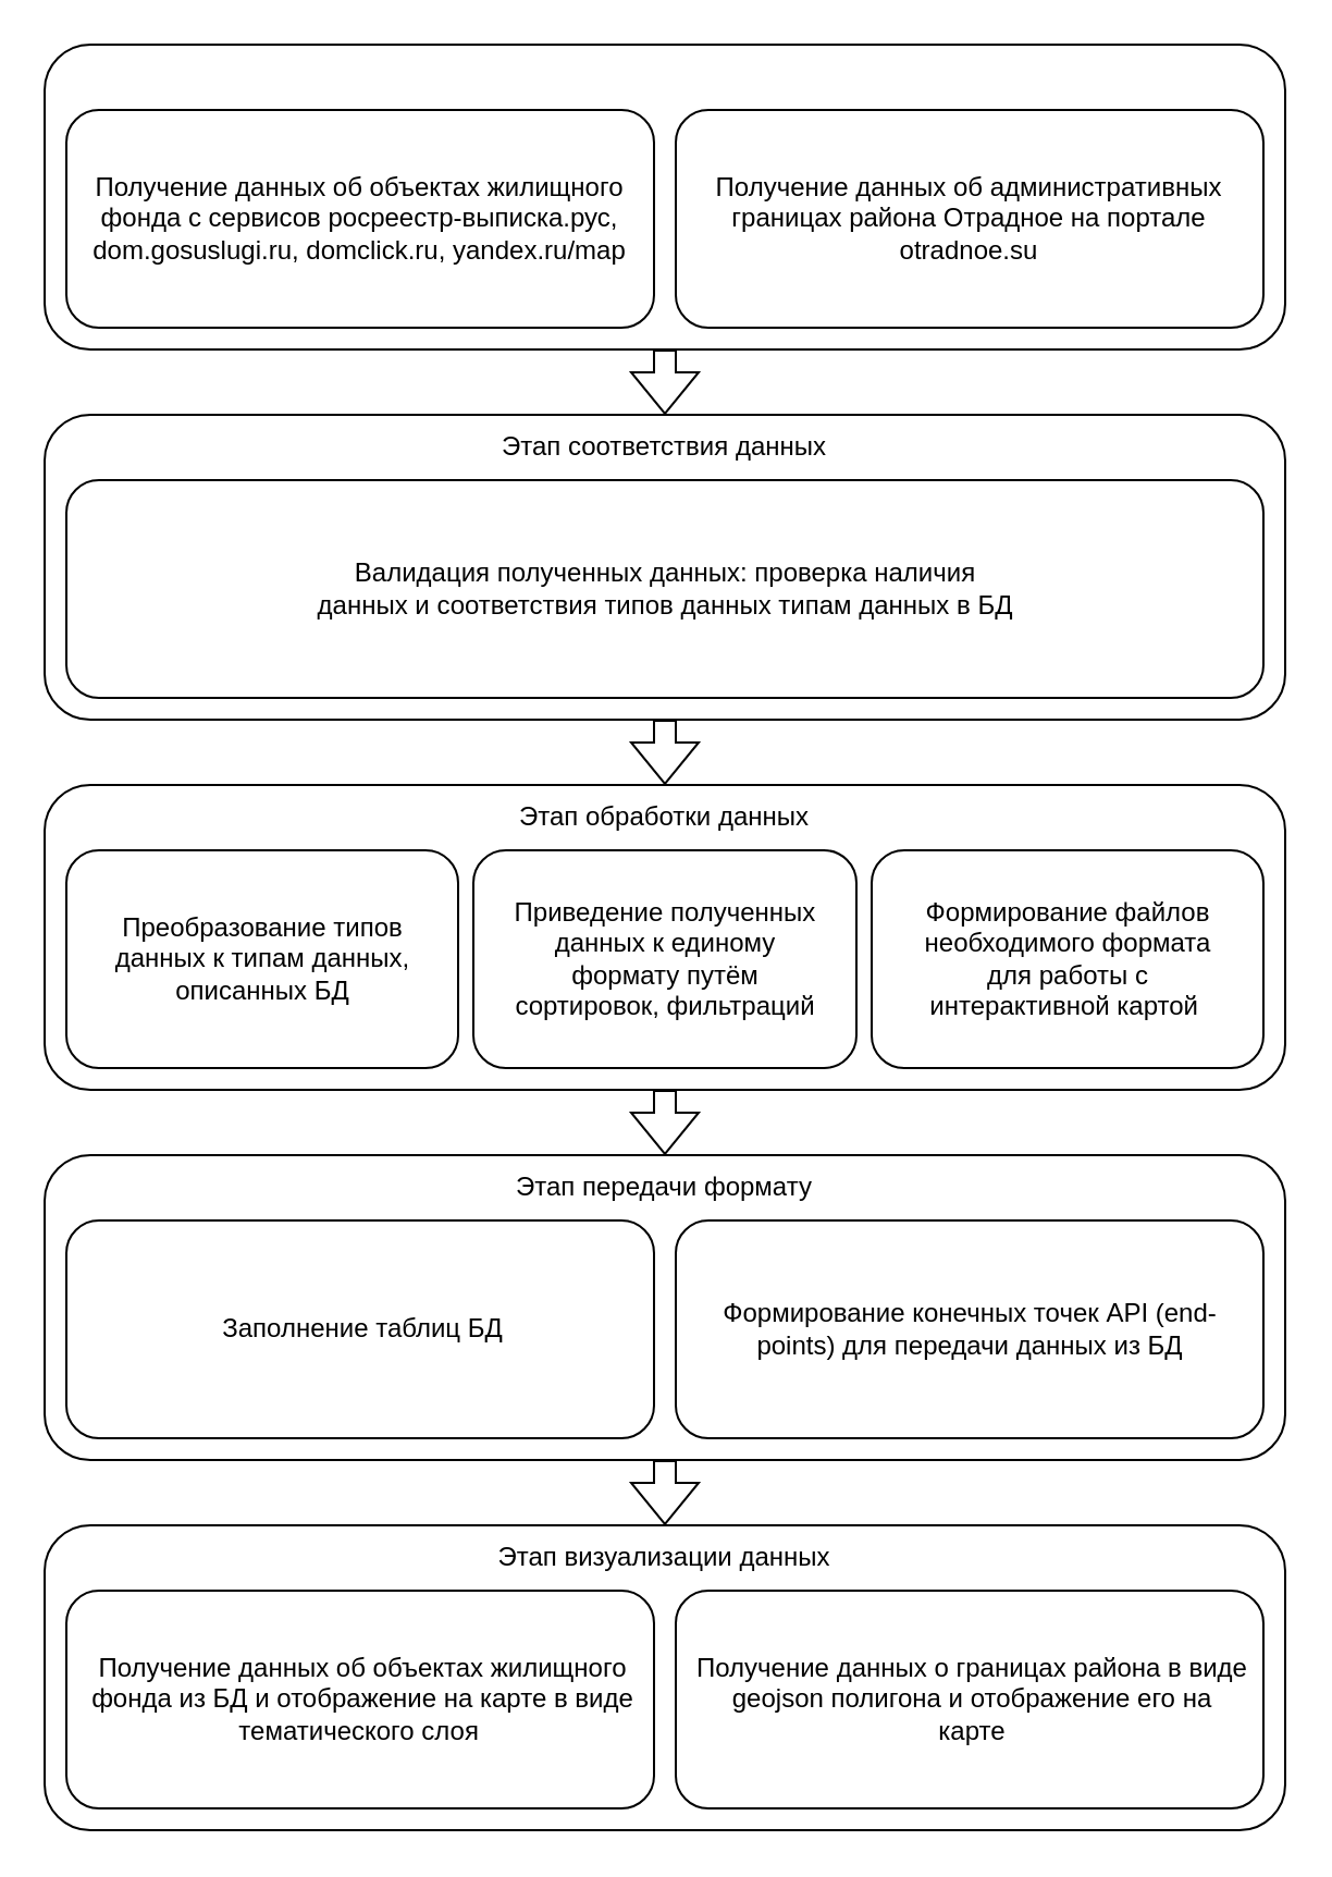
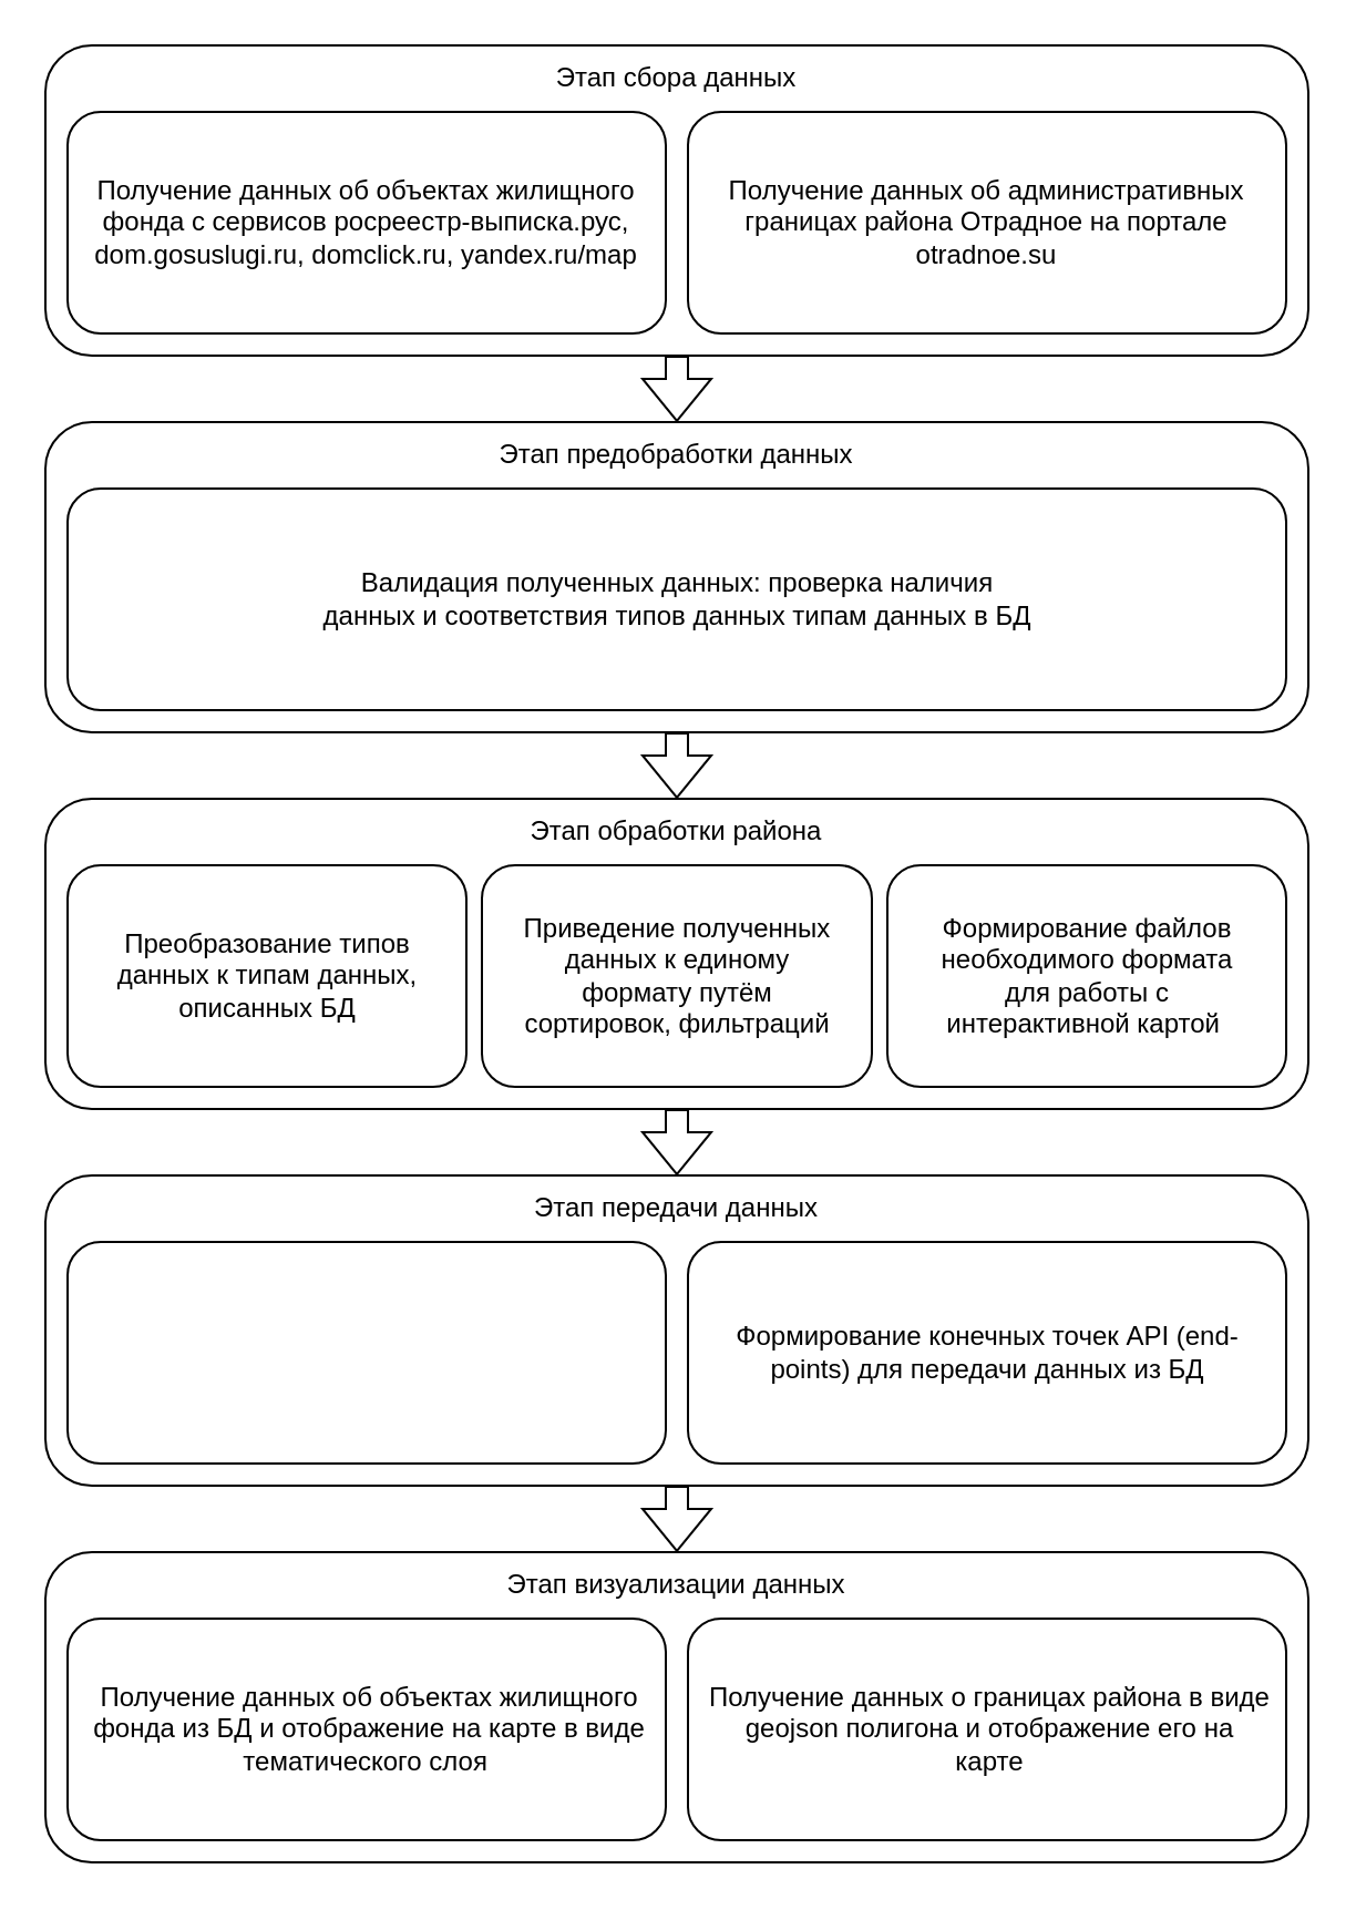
+ <mxCell id="3" value="Этап сбора данных" style="text;html=1;align=center;verticalAlign=middle;whiteSpace=wrap;rounded=0;" vertex="1" parent="1"><mxGeometry x="242" y="20" width="126" height="30" as="geometry" /></mxCell>
- <mxCell id="6" value="Этап соответствия данных" style="text;html=1;align=center;verticalAlign=middle;whiteSpace=wrap;rounded=0;" vertex="1" parent="1"><mxGeometry x="216" y="190" width="178" height="30" as="geometry" /></mxCell>
+ <mxCell id="6" value="Этап предобработки данных" style="text;html=1;align=center;verticalAlign=middle;whiteSpace=wrap;rounded=0;" vertex="1" parent="1"><mxGeometry x="216" y="190" width="178" height="30" as="geometry" /></mxCell>
- <mxCell id="10" value="Этап обработки данных" style="text;html=1;align=center;verticalAlign=middle;whiteSpace=wrap;rounded=0;" vertex="1" parent="1"><mxGeometry x="221" y="360" width="168" height="30" as="geometry" /></mxCell>
+ <mxCell id="10" value="Этап обработки района" style="text;html=1;align=center;verticalAlign=middle;whiteSpace=wrap;rounded=0;" vertex="1" parent="1"><mxGeometry x="221" y="360" width="168" height="30" as="geometry" /></mxCell>
- <mxCell id="15" value="Этап передачи формату" style="text;html=1;align=center;verticalAlign=middle;whiteSpace=wrap;rounded=0;" vertex="1" parent="1"><mxGeometry x="221" y="530" width="168" height="30" as="geometry" /></mxCell>
+ <mxCell id="15" value="Этап передачи данных" style="text;html=1;align=center;verticalAlign=middle;whiteSpace=wrap;rounded=0;" vertex="1" parent="1"><mxGeometry x="221" y="530" width="168" height="30" as="geometry" /></mxCell>
- <mxCell id="28" value="Заполнение таблиц БД" style="text;html=1;align=center;verticalAlign=middle;whiteSpace=wrap;rounded=0;" vertex="1" parent="1"><mxGeometry x="39" y="595" width="255" height="30" as="geometry" /></mxCell>
